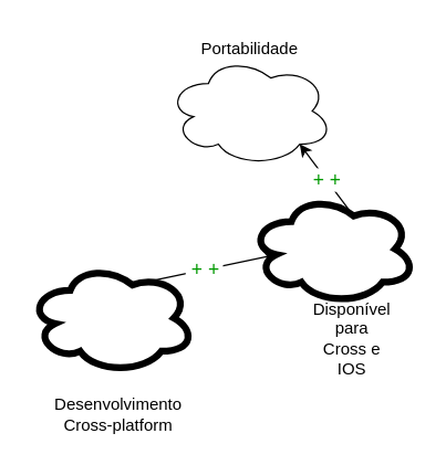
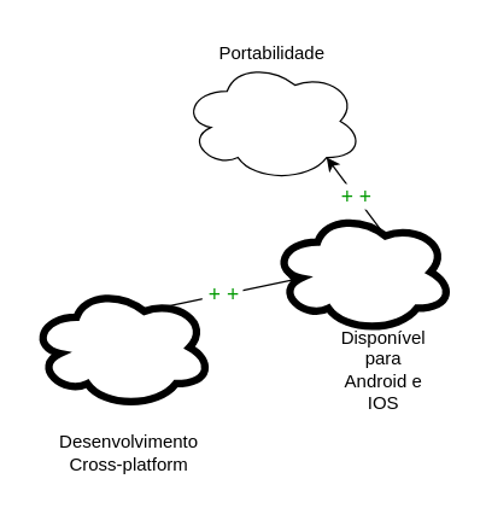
- <mxCell id="9" value="Disponível para Cross e IOS" style="text;html=1;strokeColor=none;fillColor=none;align=center;verticalAlign=middle;whiteSpace=wrap;rounded=0;" vertex="1" parent="7"><mxGeometry x="44" y="90" width="60" height="30" as="geometry" /></mxCell>
+ <mxCell id="9" value="Disponível para Android e IOS" style="text;html=1;strokeColor=none;fillColor=none;align=center;verticalAlign=middle;whiteSpace=wrap;rounded=0;" vertex="1" parent="7"><mxGeometry x="44" y="90" width="60" height="30" as="geometry" /></mxCell>
